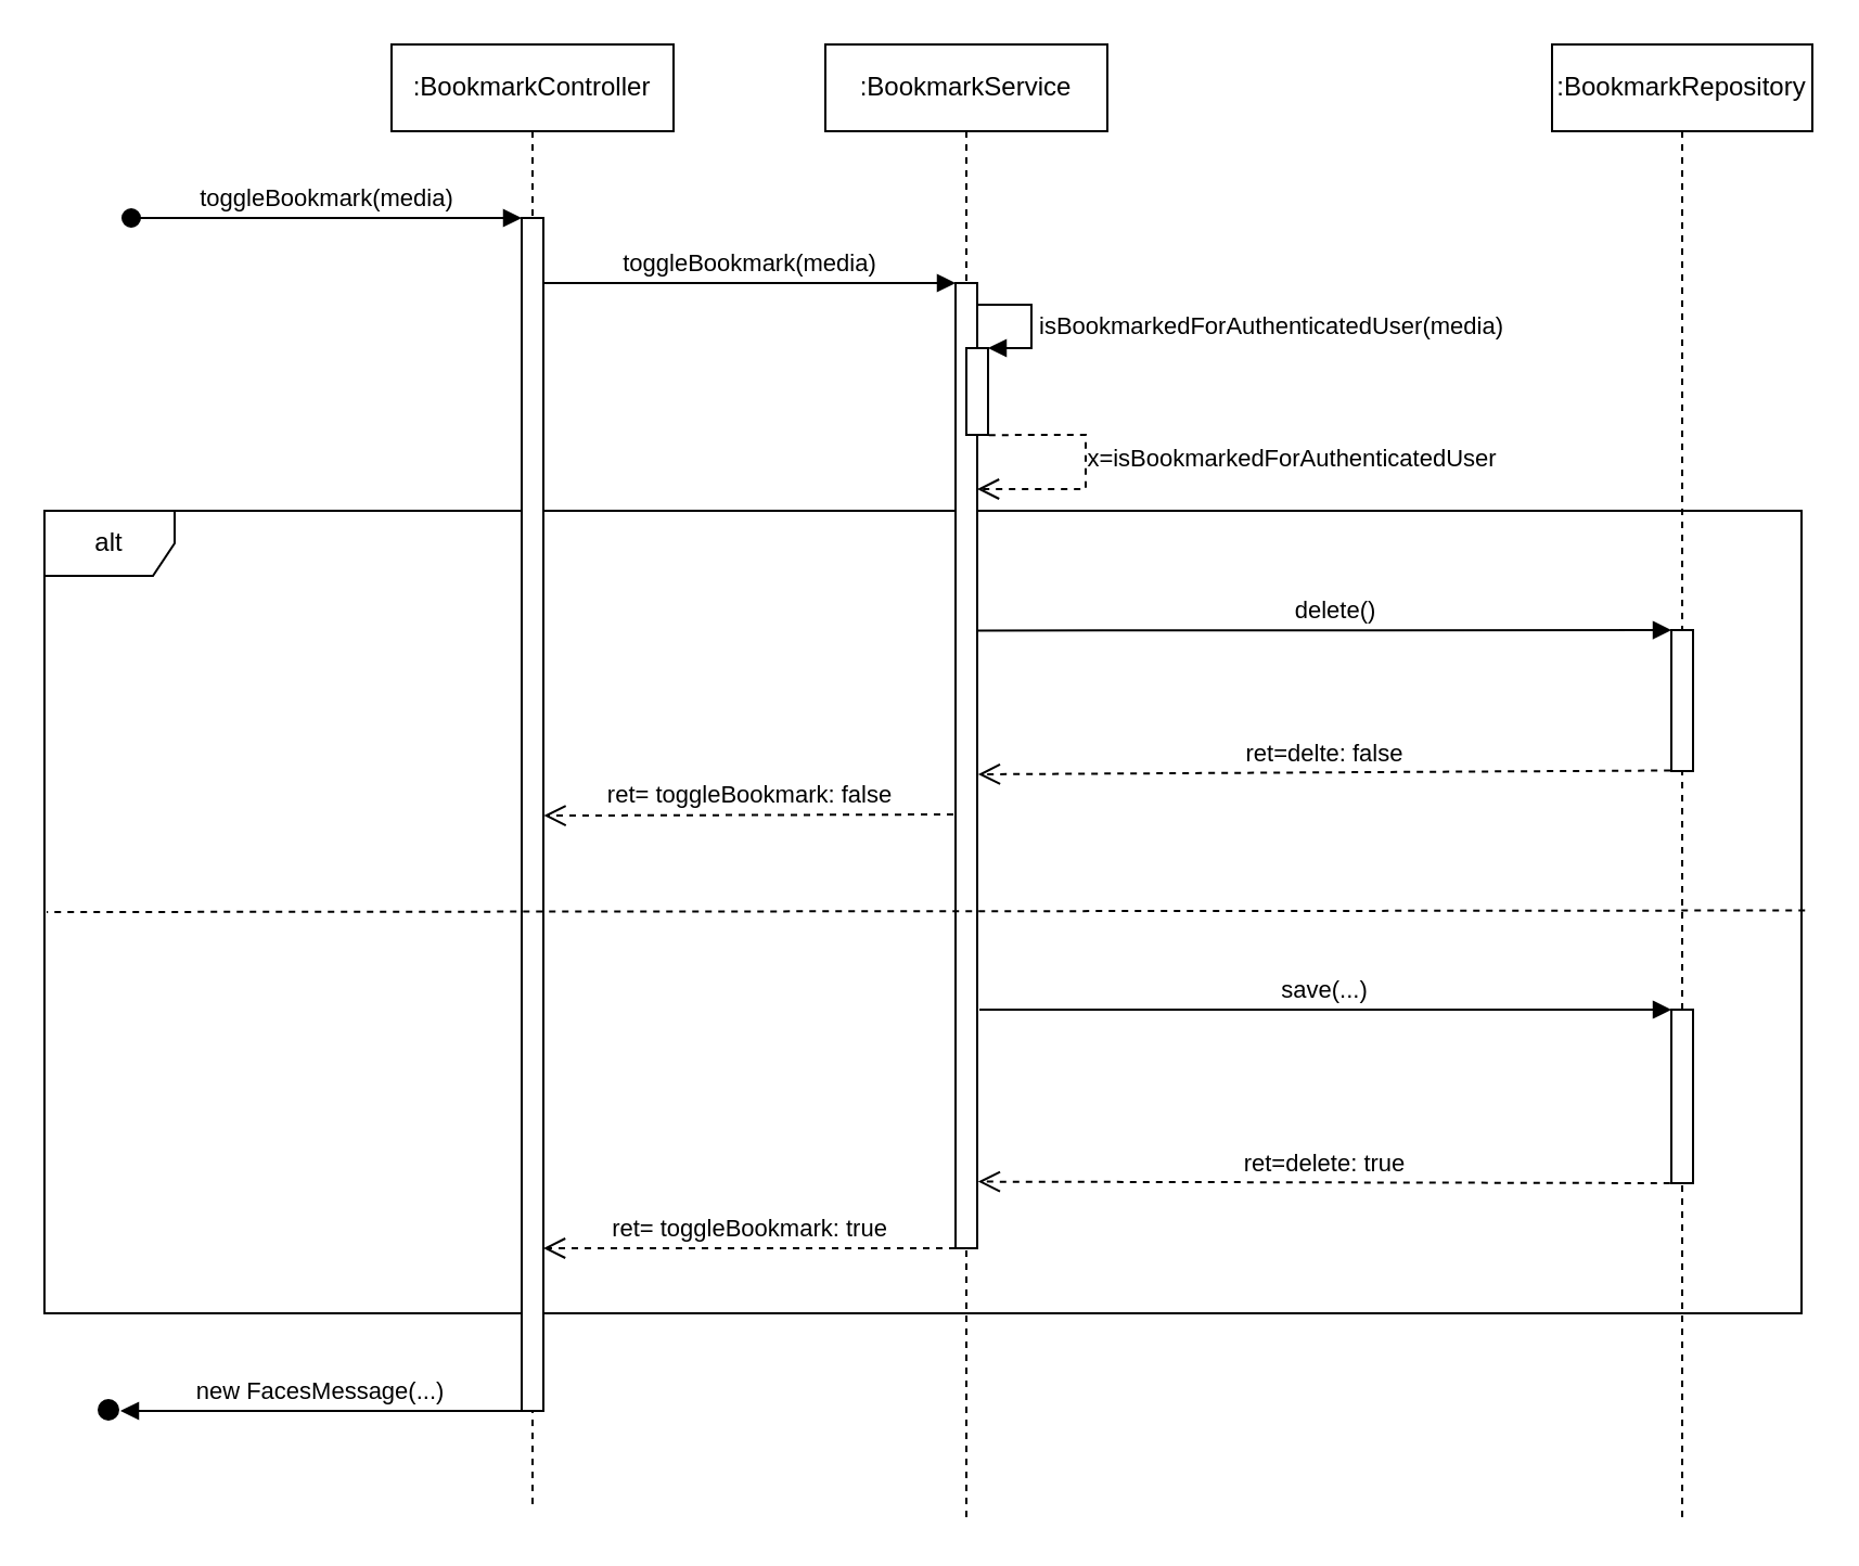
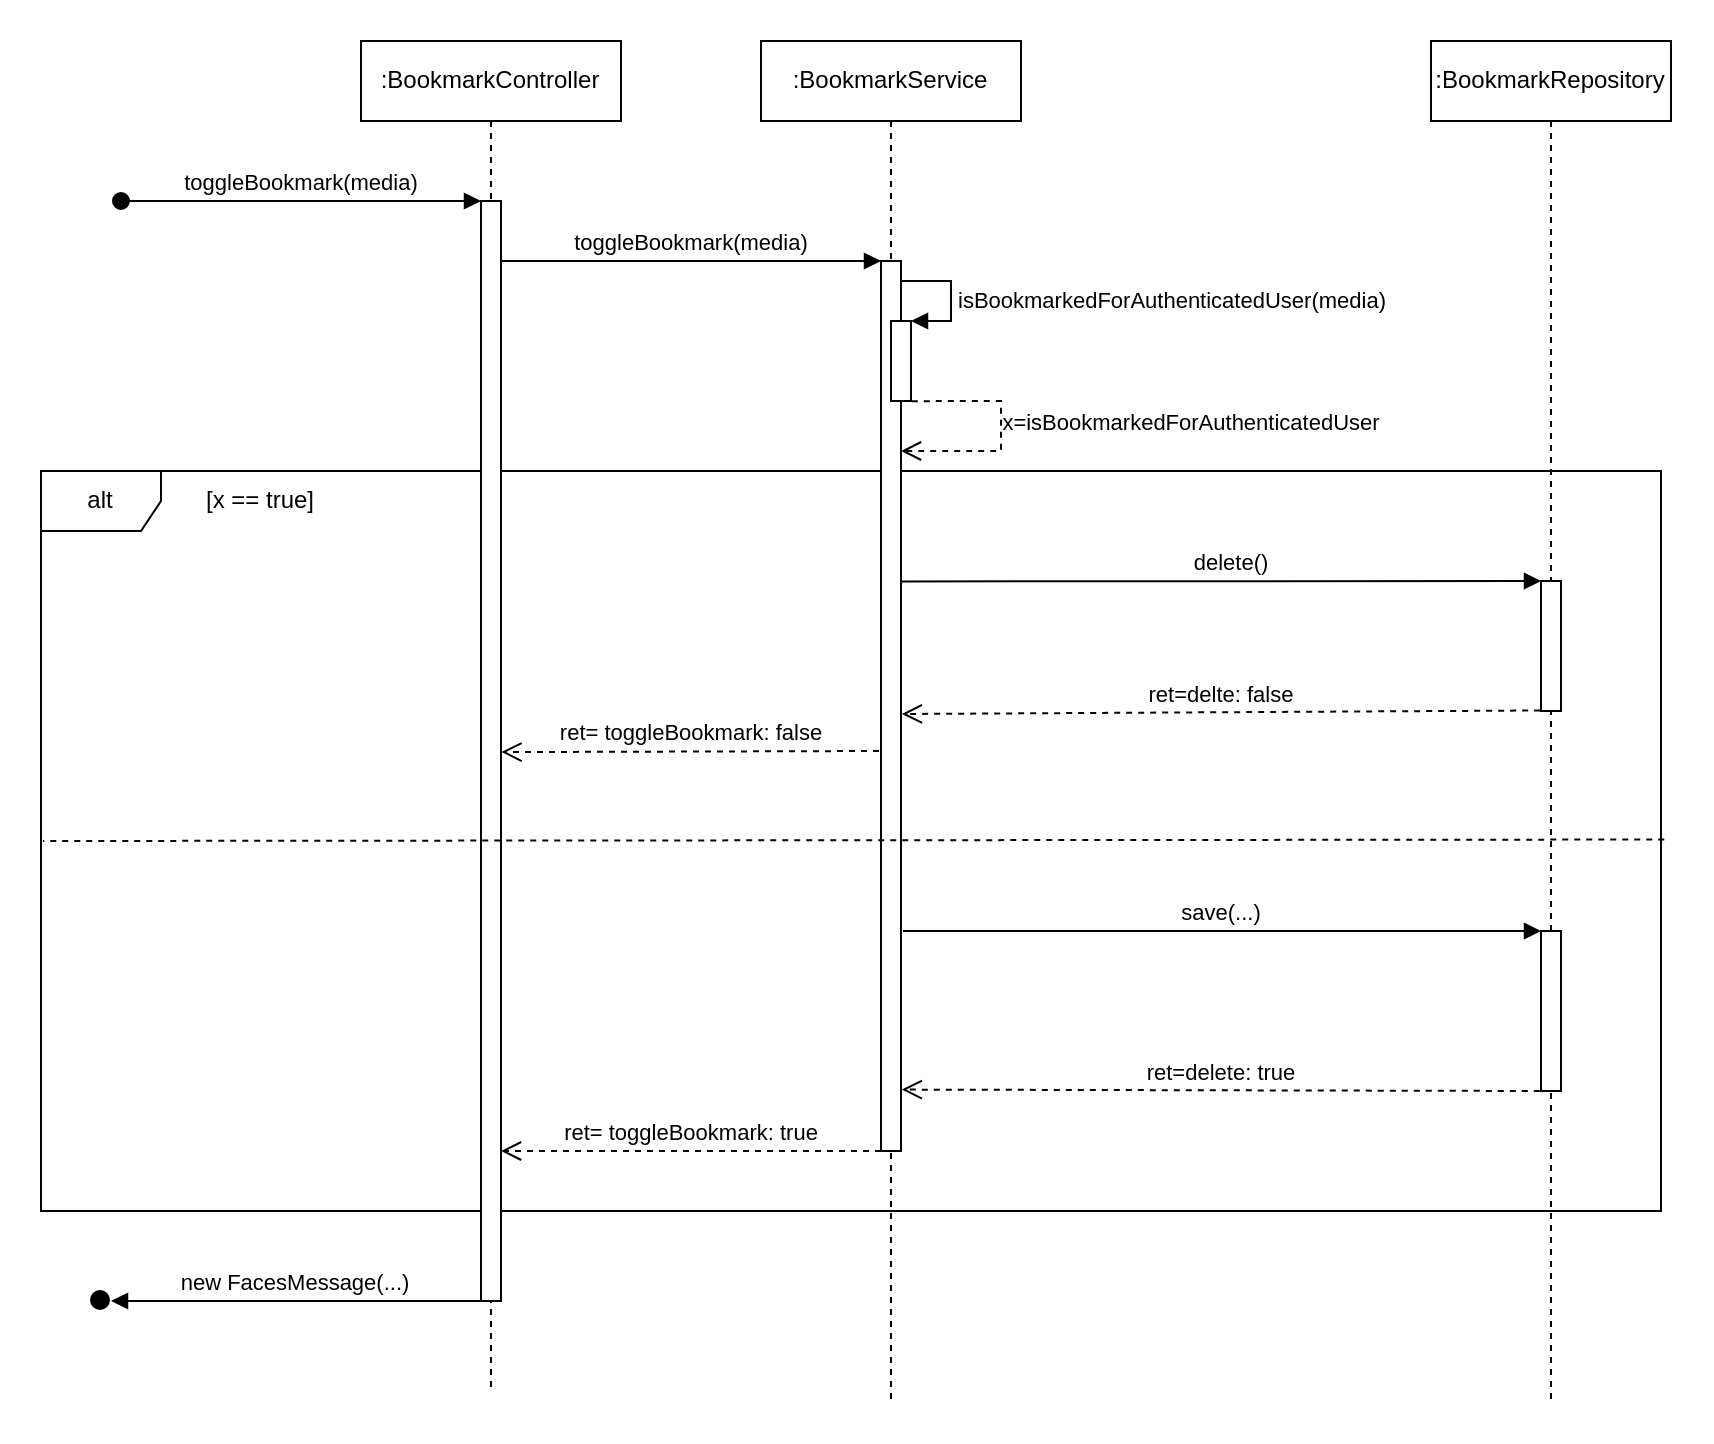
+ <mxCell id="12" value="[x == true]" style="text;html=1;strokeColor=none;fillColor=none;align=center;verticalAlign=middle;whiteSpace=wrap;rounded=0;" vertex="1" parent="1"><mxGeometry x="95" y="240" width="70" height="20" as="geometry" /></mxCell>
